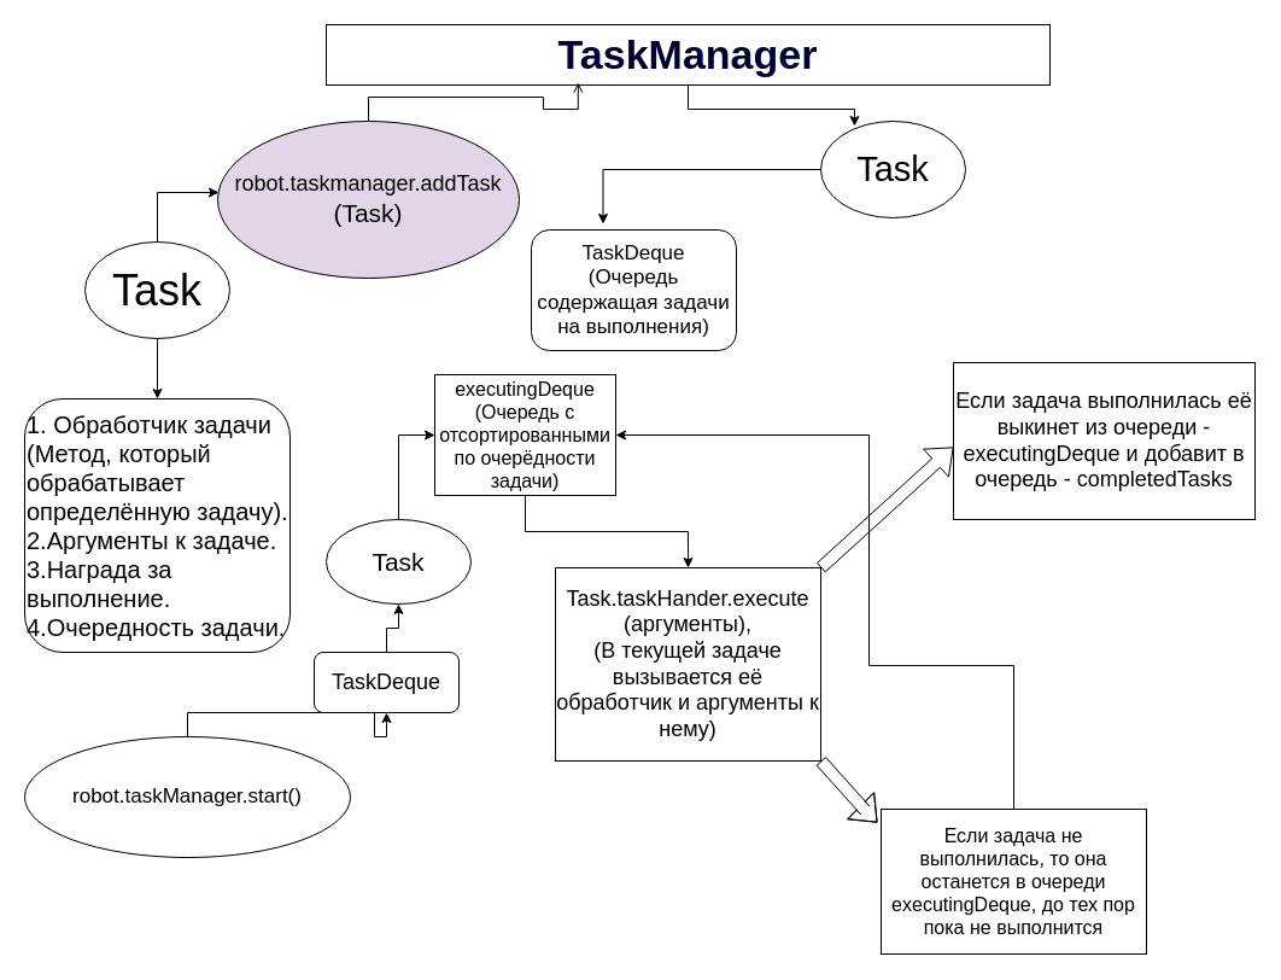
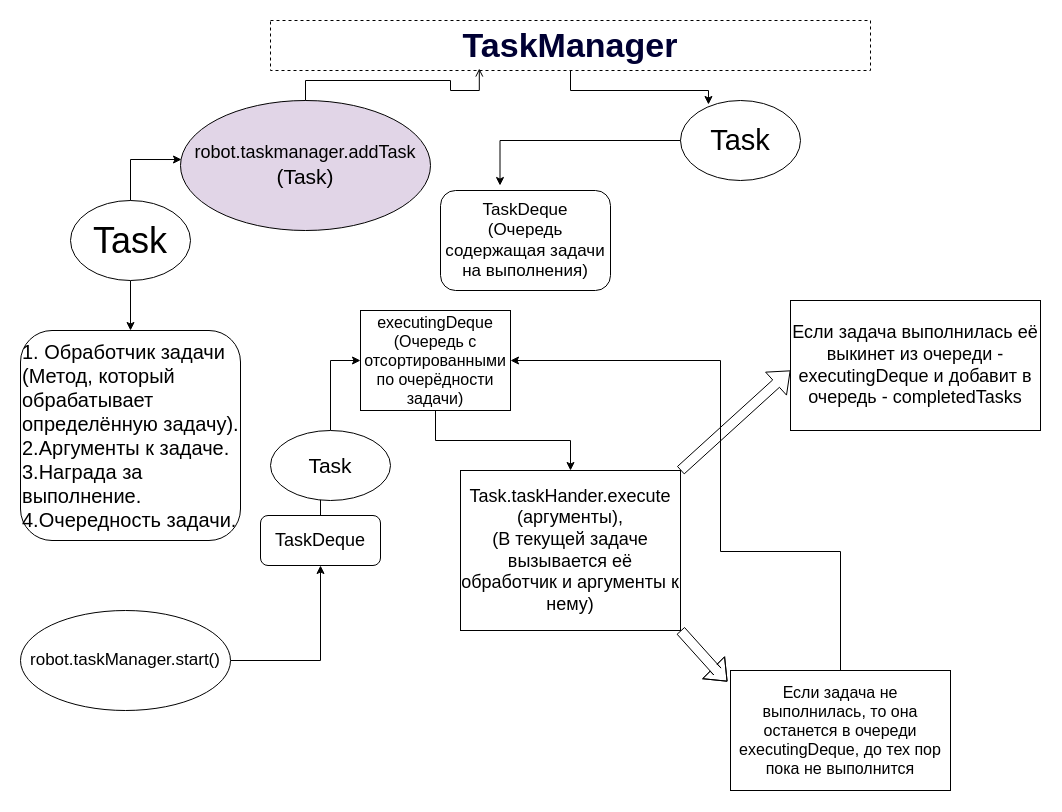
- <mxCell id="2" value="&lt;div&gt;&lt;font style=&quot;font-size: 34px;&quot;&gt;&lt;b&gt;TaskManager&lt;/b&gt;&lt;/font&gt;&lt;/div&gt;" style="rounded=0;whiteSpace=wrap;html=1;fontColor=#000033;" vertex="1" parent="1"><mxGeometry x="270" y="20" width="600" height="50" as="geometry" /></mxCell>
+ <mxCell id="2" value="&lt;div&gt;&lt;font style=&quot;font-size: 34px;&quot;&gt;&lt;b&gt;TaskManager&lt;/b&gt;&lt;/font&gt;&lt;/div&gt;" style="rounded=0;whiteSpace=wrap;html=1;fontColor=#000033;dashed=1;" vertex="1" parent="1"><mxGeometry x="270" y="20" width="600" height="50" as="geometry" /></mxCell>
- <mxCell id="16" value="&lt;font style=&quot;font-size: 18px;&quot;&gt;TaskDeque&lt;/font&gt;" style="rounded=1;whiteSpace=wrap;html=1;" vertex="1" parent="1"><mxGeometry x="260" y="540" width="120" height="50" as="geometry" /></mxCell>
+ <mxCell id="16" value="&lt;font style=&quot;font-size: 18px;&quot;&gt;TaskDeque&lt;/font&gt;" style="rounded=1;whiteSpace=wrap;html=1;" vertex="1" parent="1"><mxGeometry x="260" y="515" width="120" height="50" as="geometry" /></mxCell>
- <mxCell id="14" value="&lt;font style=&quot;font-size: 17px;&quot;&gt;robot.taskManager.start()&lt;/font&gt;" style="ellipse;whiteSpace=wrap;html=1;" vertex="1" parent="1"><mxGeometry x="20" y="610" width="270" height="100" as="geometry" /></mxCell>
+ <mxCell id="14" value="&lt;font style=&quot;font-size: 17px;&quot;&gt;robot.taskManager.start()&lt;/font&gt;" style="ellipse;whiteSpace=wrap;html=1;" vertex="1" parent="1"><mxGeometry y="610" width="210" height="100" as="geometry" x="20" /></mxCell>
